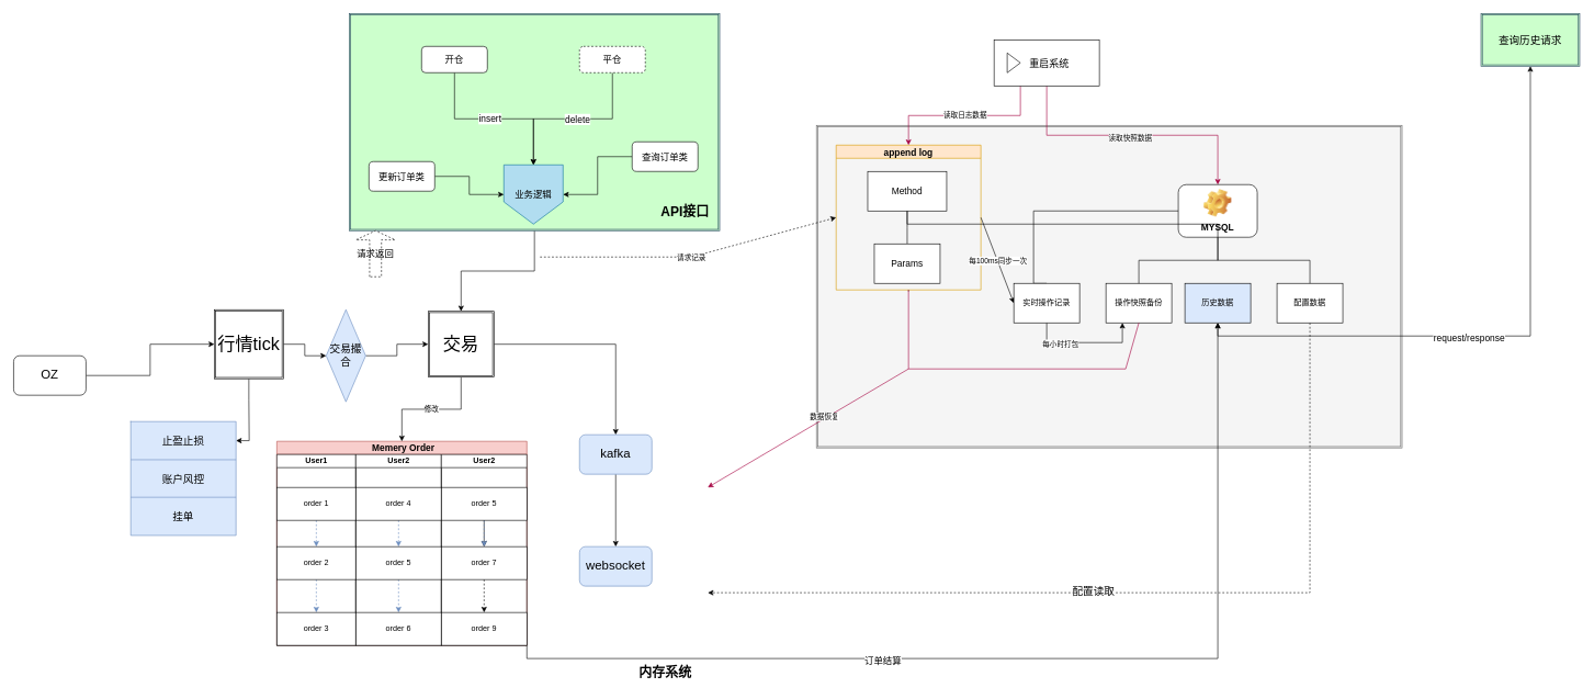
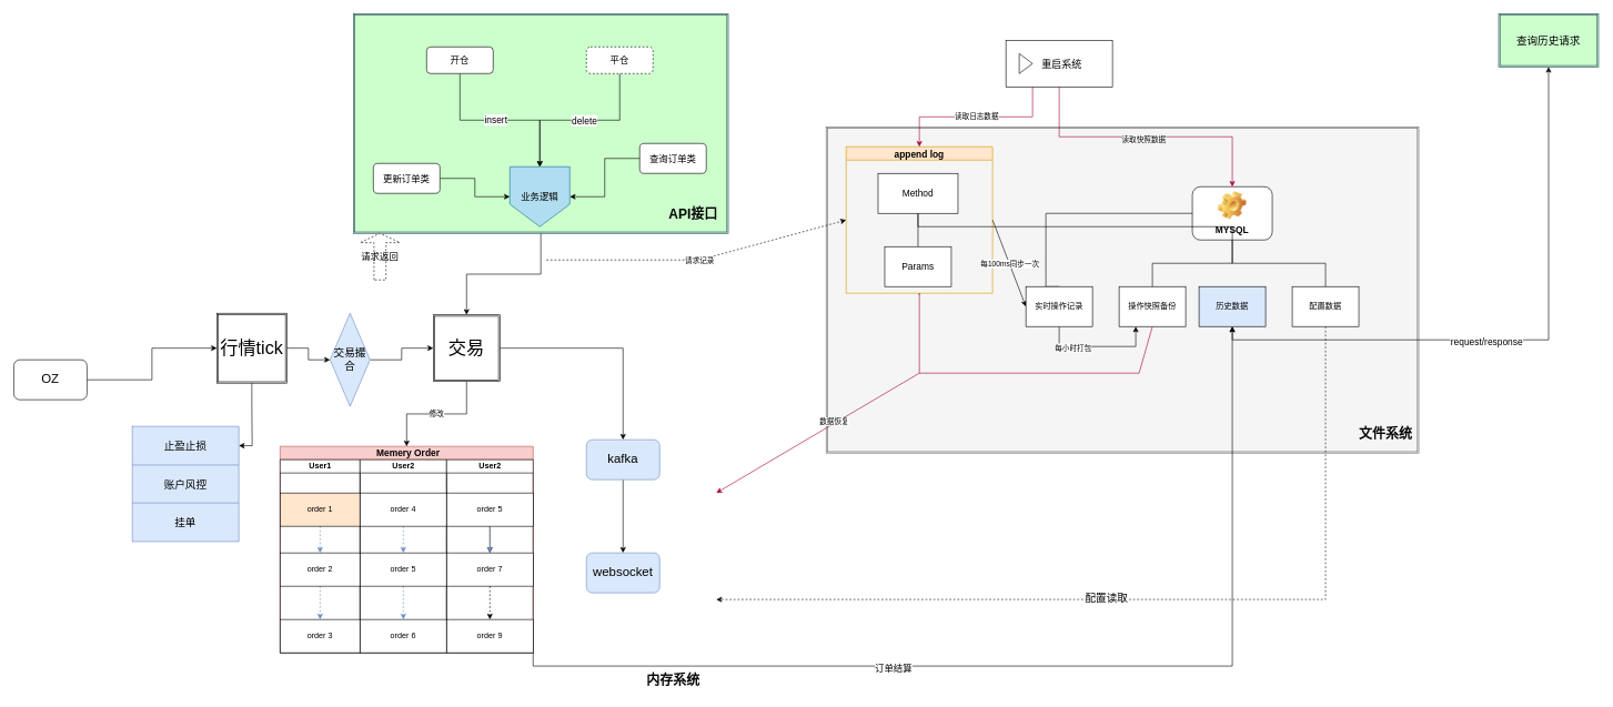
+ <mxCell id="50" value="&lt;font style=&quot;font-size: 20px;&quot;&gt;文件系统&lt;br&gt;&lt;/font&gt;" style="text;strokeColor=none;fillColor=none;html=1;fontSize=24;fontStyle=1;verticalAlign=middle;align=center;" vertex="1" parent="1"><mxGeometry x="2030" y="630" width="100" height="40" as="geometry" /></mxCell>
- <mxCell id="8" value="order 1" style="rounded=0;whiteSpace=wrap;html=1;" vertex="1" parent="6"><mxGeometry y="50" width="120" height="50" as="geometry" /></mxCell>
+ <mxCell id="8" value="order 1" style="rounded=0;whiteSpace=wrap;html=1;fillColor=#ffe6cc;" vertex="1" parent="6"><mxGeometry y="50" width="120" height="50" as="geometry" /></mxCell>
